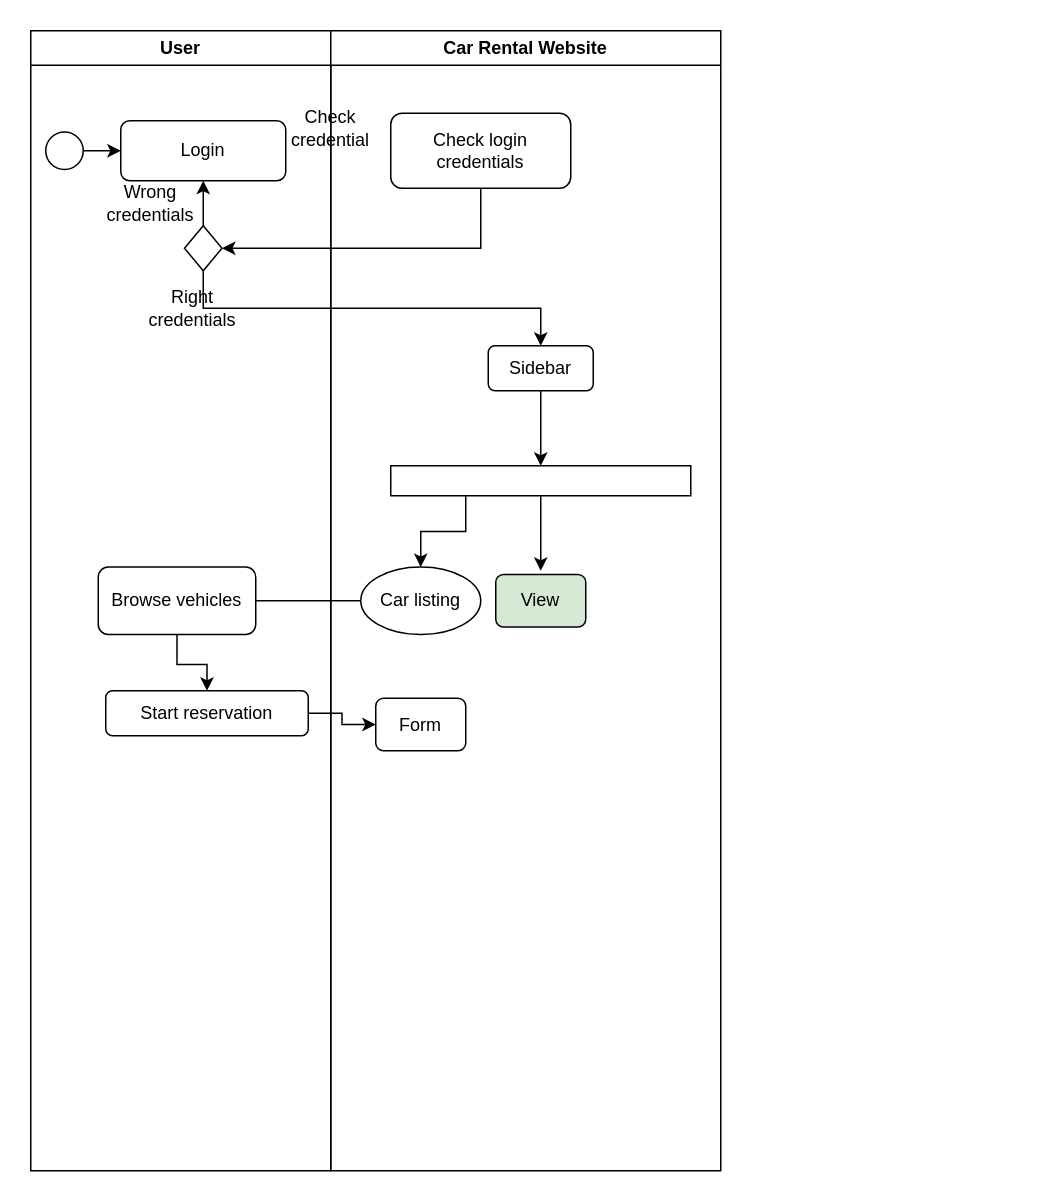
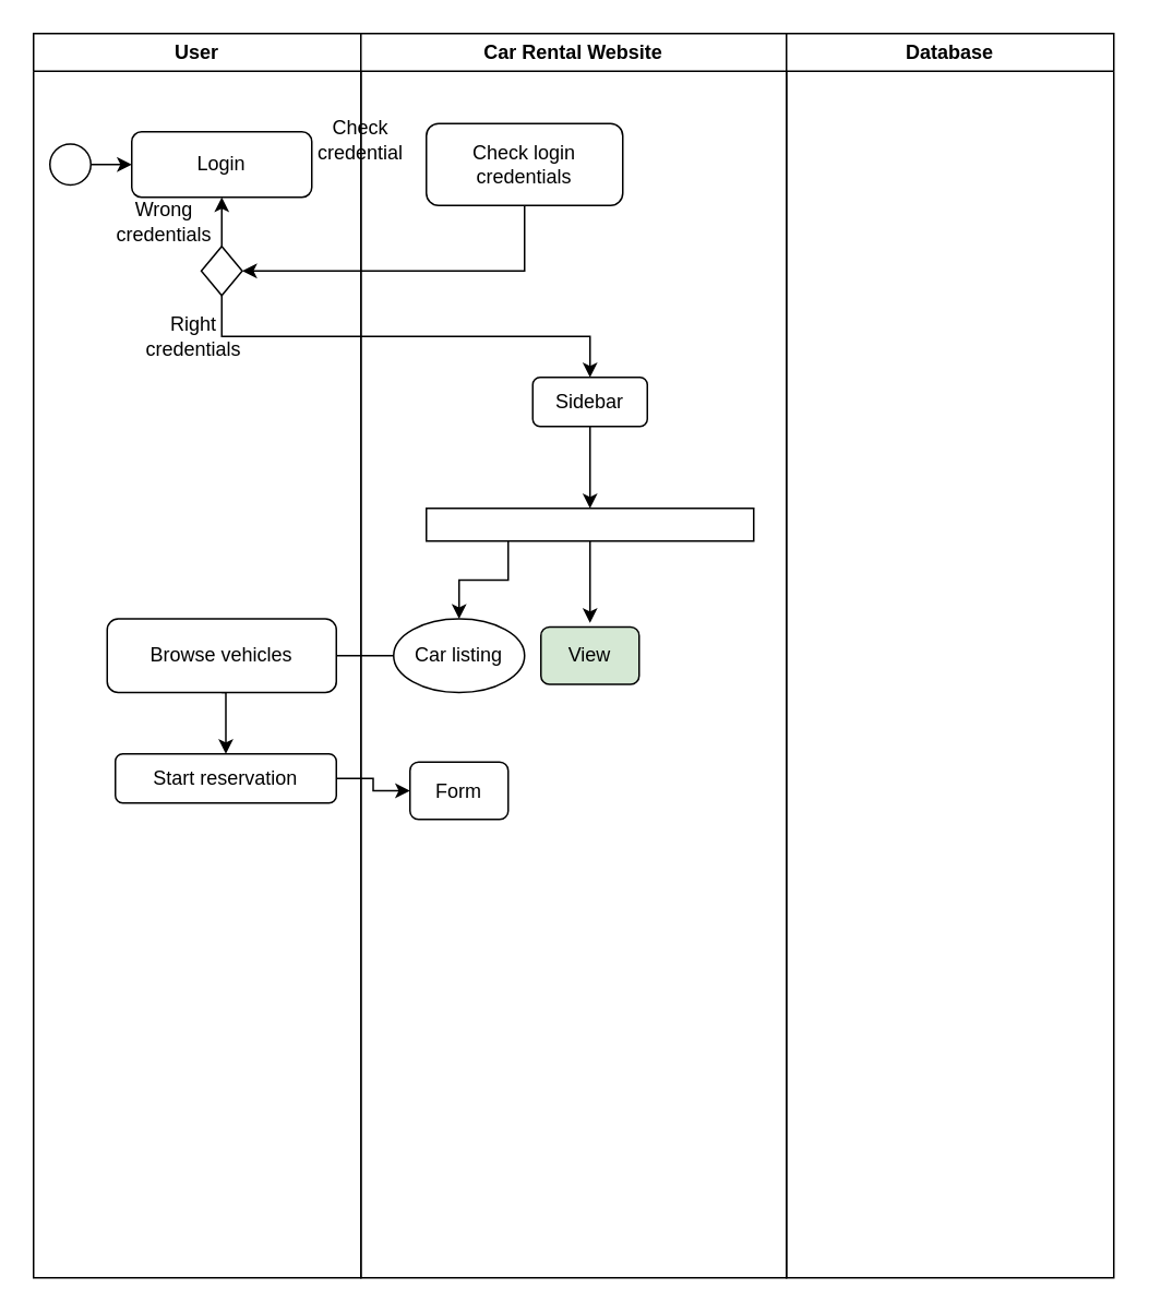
- <mxCell id="9" value="Right credentials" style="text;html=1;strokeColor=none;fillColor=none;align=center;verticalAlign=middle;whiteSpace=wrap;rounded=0;" parent="2" vertex="1"><mxGeometry x="77.5" y="170" width="60" height="30" as="geometry" /></mxCell>
+ <mxCell id="9" value="Right credentials" style="text;html=1;strokeColor=none;fillColor=none;align=center;verticalAlign=middle;whiteSpace=wrap;rounded=0;" parent="2" vertex="1"><mxGeometry x="67.5" y="170" width="60" height="30" as="geometry" /></mxCell>
- <mxCell id="11" value="Browse vehicles" style="rounded=1;whiteSpace=wrap;html=1;" vertex="1" parent="2"><mxGeometry x="45" y="357.5" width="105" height="45" as="geometry" /></mxCell>
+ <mxCell id="11" value="Browse vehicles" style="rounded=1;whiteSpace=wrap;html=1;" vertex="1" parent="2"><mxGeometry x="45" y="357.5" width="140" height="45" as="geometry" /></mxCell>
+ <mxCell id="24" value="Database" style="swimlane;whiteSpace=wrap;html=1;" parent="1" vertex="1"><mxGeometry x="480" y="20" width="200" height="760" as="geometry" /></mxCell>
